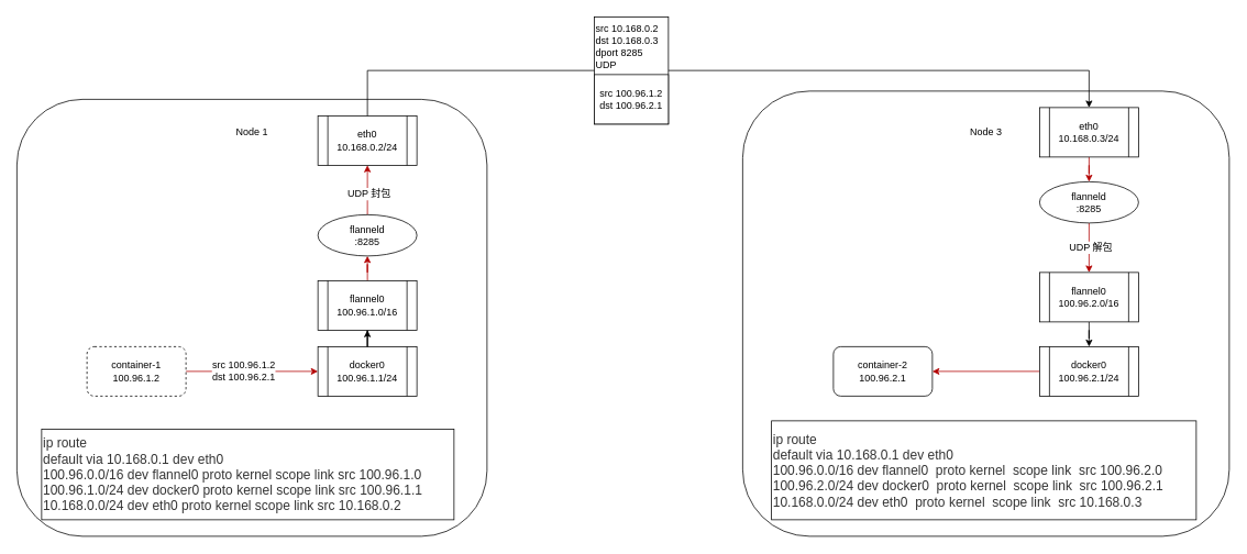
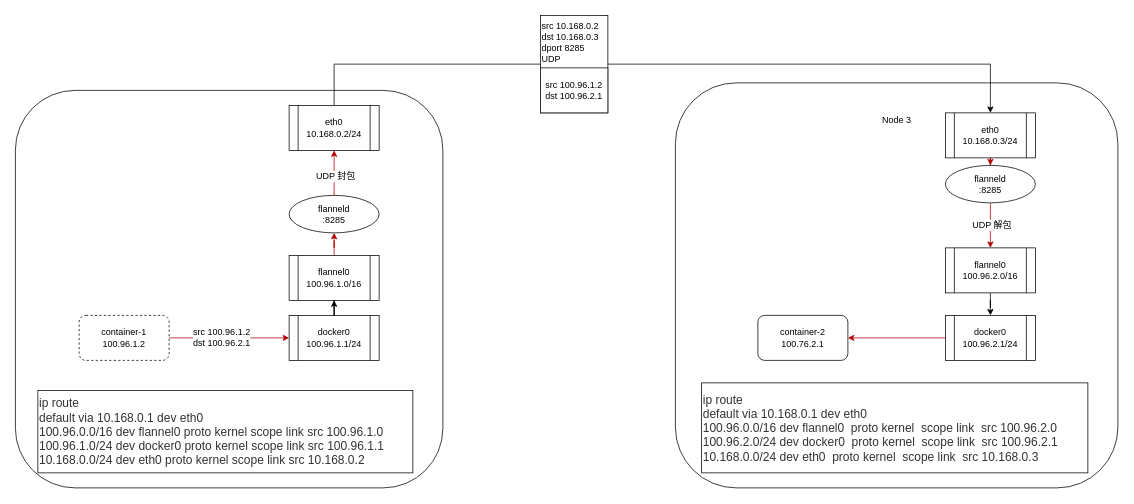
- <mxCell id="4" value="Node 1" style="text;html=1;strokeColor=none;fillColor=none;align=center;verticalAlign=middle;whiteSpace=wrap;rounded=0;" vertex="1" parent="1"><mxGeometry x="272.5" y="150" width="65" height="20" as="geometry" /></mxCell>
- <mxCell id="29" value="eth0&lt;br&gt;10.168.0.3/24" style="shape=process;whiteSpace=wrap;html=1;backgroundOutline=1;" vertex="1" parent="1"><mxGeometry x="1260" y="130" width="120" height="60" as="geometry" /></mxCell>
+ <mxCell id="29" value="eth0&lt;br&gt;10.168.0.3/24" style="shape=process;whiteSpace=wrap;html=1;backgroundOutline=1;" vertex="1" parent="1"><mxGeometry x="1260" y="150" width="120" height="60" as="geometry" /></mxCell>
- <mxCell id="11" value="container-2&lt;br&gt;100.96.2.1" style="rounded=1;whiteSpace=wrap;html=1;" vertex="1" parent="1"><mxGeometry x="1010" y="420" width="120" height="60" as="geometry" /></mxCell>
+ <mxCell id="11" value="container-2&lt;br&gt;100.76.2.1" style="rounded=1;whiteSpace=wrap;html=1;" vertex="1" parent="1"><mxGeometry x="1010" y="420" width="120" height="60" as="geometry" /></mxCell>
